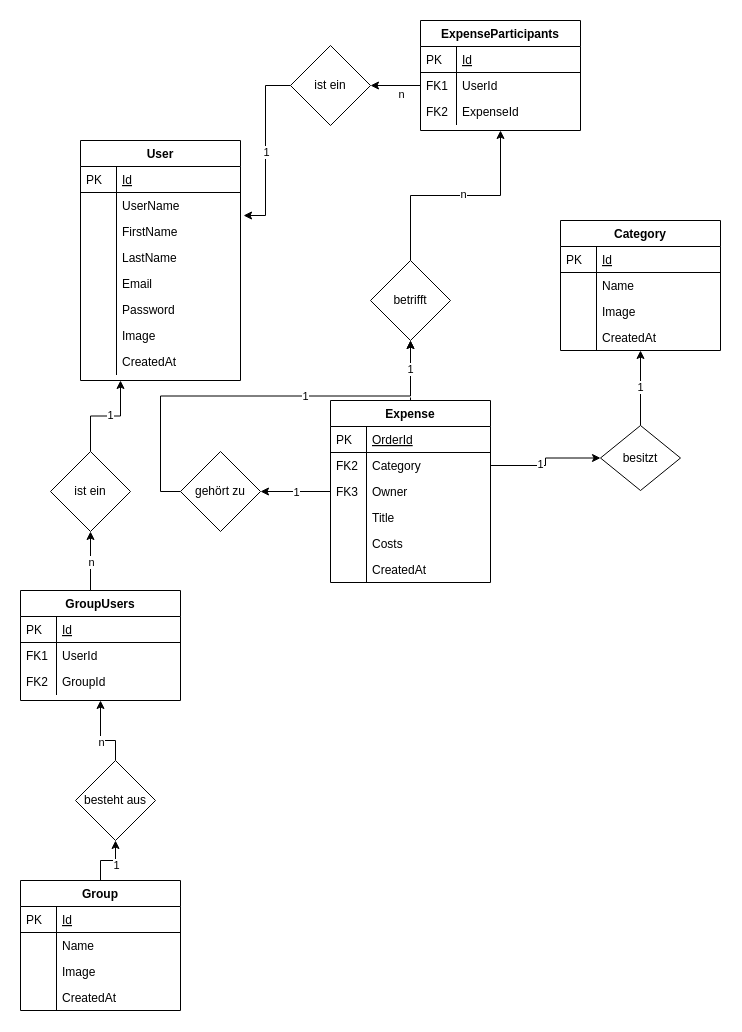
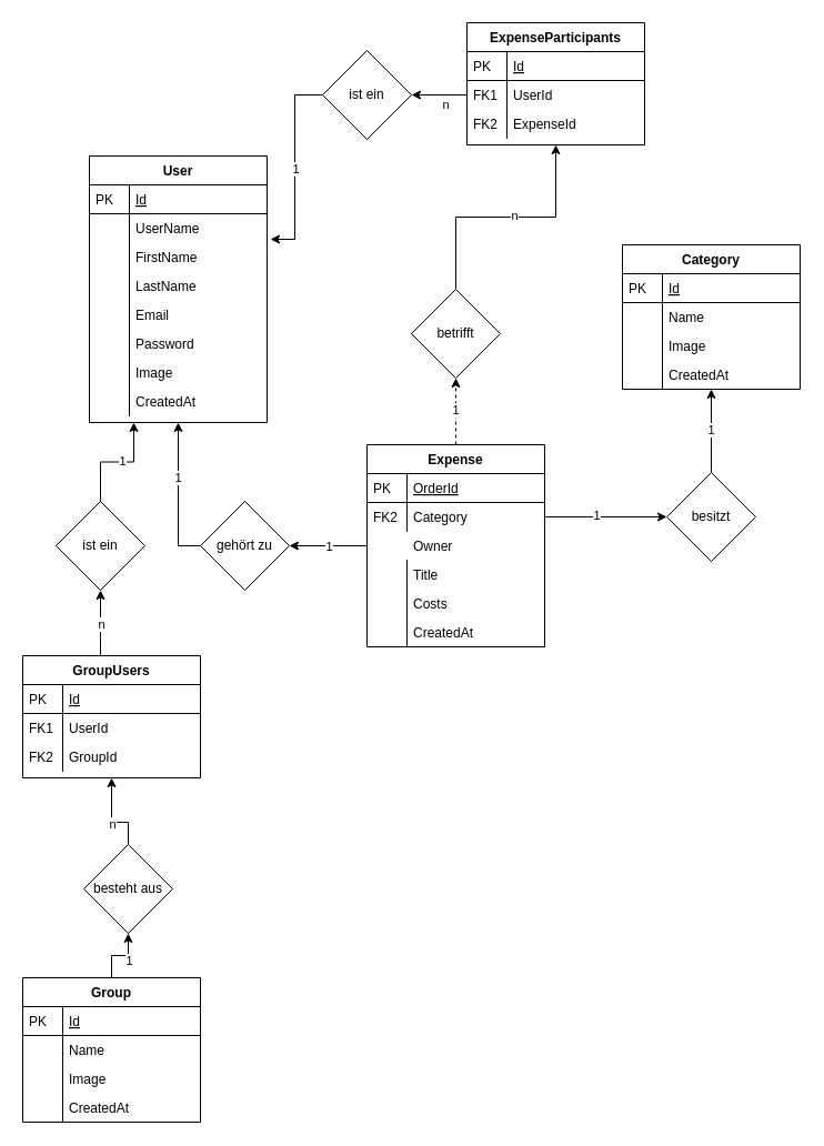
- <mxCell id="33" value="1" style="edgeStyle=orthogonalEdgeStyle;rounded=0;orthogonalLoop=1;jettySize=auto;html=1;exitX=0;exitY=0.5;exitDx=0;exitDy=0;" edge="1" parent="1" source="34" target="51"><mxGeometry x="0.236" relative="1" as="geometry"><mxPoint as="offset" /></mxGeometry></mxCell>
+ <mxCell id="33" value="1" style="edgeStyle=orthogonalEdgeStyle;rounded=0;orthogonalLoop=1;jettySize=auto;html=1;exitX=0;exitY=0.5;exitDx=0;exitDy=0;entryX=0.5;entryY=1;entryDx=0;entryDy=0;" edge="1" parent="1" source="34" target="3"><mxGeometry x="0.236" relative="1" as="geometry"><mxPoint as="offset" /></mxGeometry></mxCell>
- <mxCell id="46" value="besitzt" style="rhombus;whiteSpace=wrap;html=1;" vertex="1" parent="1"><mxGeometry x="600" y="425" width="80" height="65" as="geometry" /></mxCell>
+ <mxCell id="46" value="besitzt" style="rhombus;whiteSpace=wrap;html=1;" vertex="1" parent="1"><mxGeometry x="600" y="425" width="80" height="80" as="geometry" /></mxCell>
- <mxCell id="26" value="FK3" style="shape=partialRectangle;top=0;left=0;bottom=0;fillColor=none;align=left;verticalAlign=top;spacingLeft=4;spacingRight=4;overflow=hidden;rotatable=0;points=[];portConstraint=eastwest;part=1;" vertex="1" connectable="0" parent="25"><mxGeometry width="36" height="26" as="geometry" /></mxCell>
